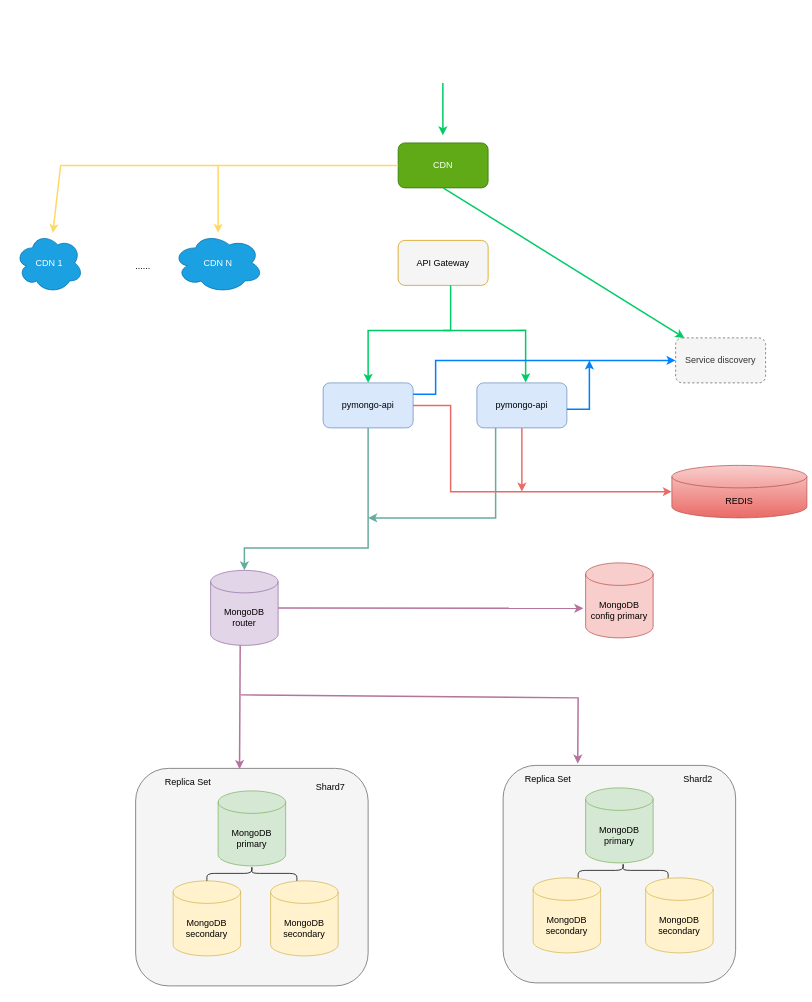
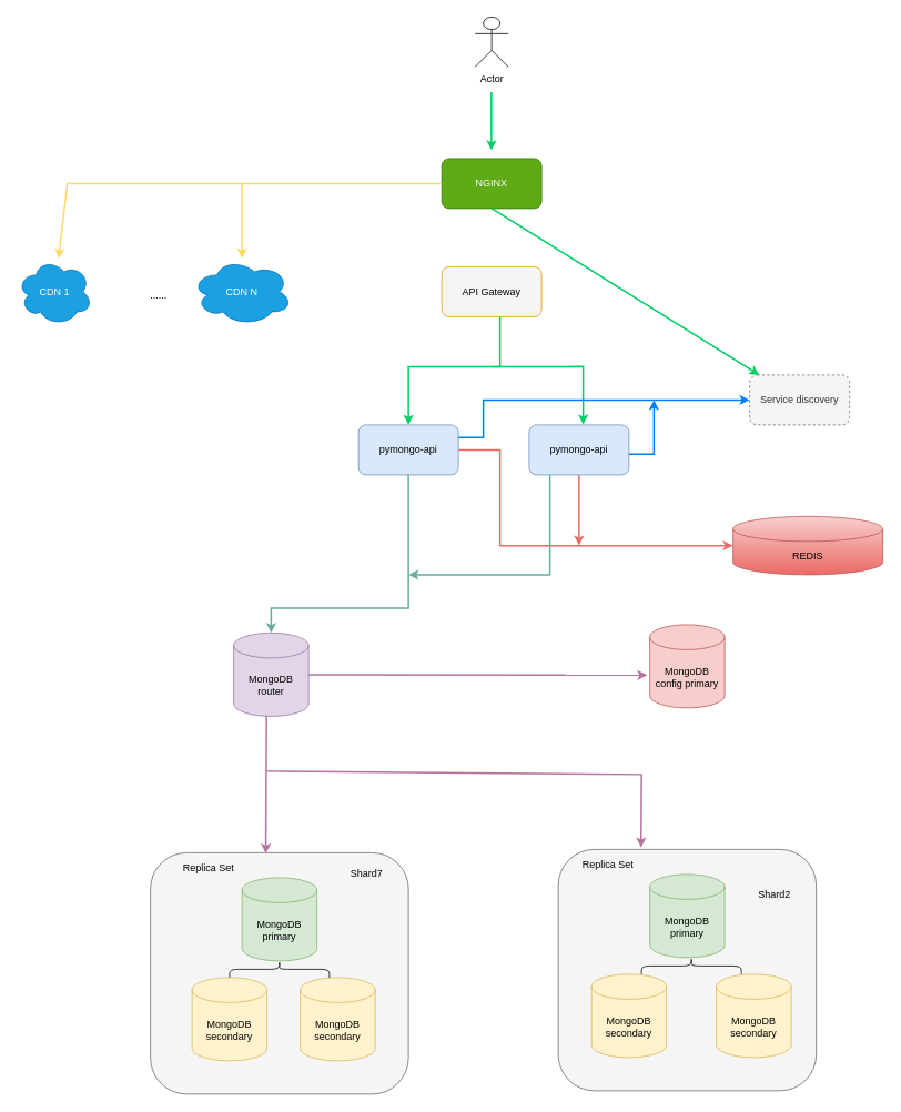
+ <mxCell id="39" value="Actor" style="shape=umlActor;verticalLabelPosition=bottom;verticalAlign=top;html=1;" vertex="1" parent="1"><mxGeometry x="570" y="20" width="40" height="60" as="geometry" /></mxCell>
- <mxCell id="35" value="CDN" style="rounded=1;whiteSpace=wrap;html=1;fillColor=#60a917;fontColor=#ffffff;strokeColor=#2D7600;" vertex="1" parent="1"><mxGeometry x="530" y="190" width="120" height="60" as="geometry" /></mxCell>
+ <mxCell id="35" value="NGINX" style="rounded=1;whiteSpace=wrap;html=1;fillColor=#60a917;fontColor=#ffffff;strokeColor=#2D7600;" vertex="1" parent="1"><mxGeometry x="530" y="190" width="120" height="60" as="geometry" /></mxCell>
- <mxCell id="22" value="REDIS" style="shape=cylinder3;whiteSpace=wrap;html=1;boundedLbl=1;backgroundOutline=1;size=15;fillColor=#f8cecc;strokeColor=#b85450;gradientColor=#ea6b66;" parent="1" vertex="1"><mxGeometry x="895" y="620" width="180" height="70" as="geometry" /></mxCell>
+ <mxCell id="22" value="REDIS" style="shape=cylinder3;whiteSpace=wrap;html=1;boundedLbl=1;backgroundOutline=1;size=15;fillColor=#f8cecc;strokeColor=#b85450;gradientColor=#ea6b66;" parent="1" vertex="1"><mxGeometry x="880" y="620" width="180" height="70" as="geometry" /></mxCell>
- <mxCell id="16" value="Shard2" style="text;html=1;align=center;verticalAlign=middle;whiteSpace=wrap;rounded=0;" parent="1" vertex="1"><mxGeometry x="890" y="1024" width="80" height="30" as="geometry" /></mxCell>
+ <mxCell id="16" value="Shard2" style="text;html=1;align=center;verticalAlign=middle;whiteSpace=wrap;rounded=0;" parent="1" vertex="1"><mxGeometry x="890" y="1059" width="80" height="30" as="geometry" /></mxCell>
